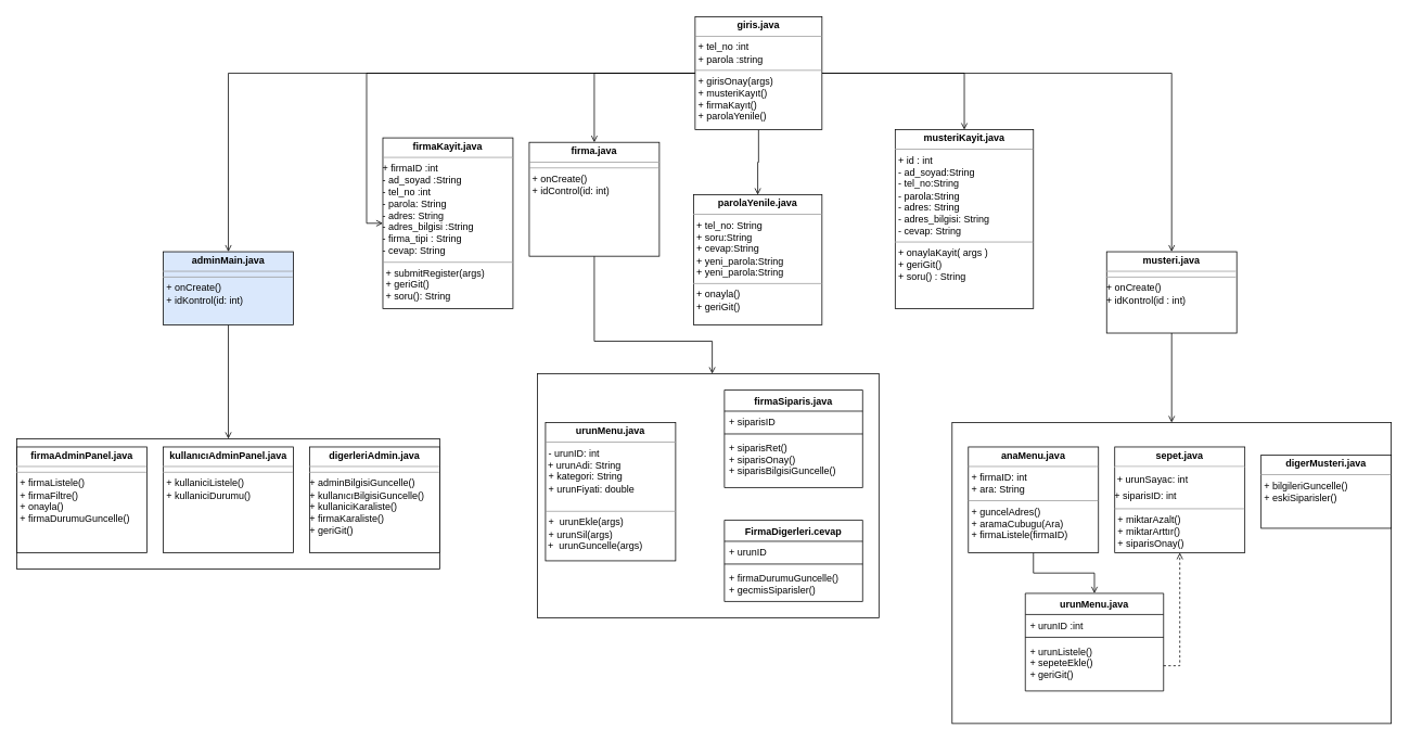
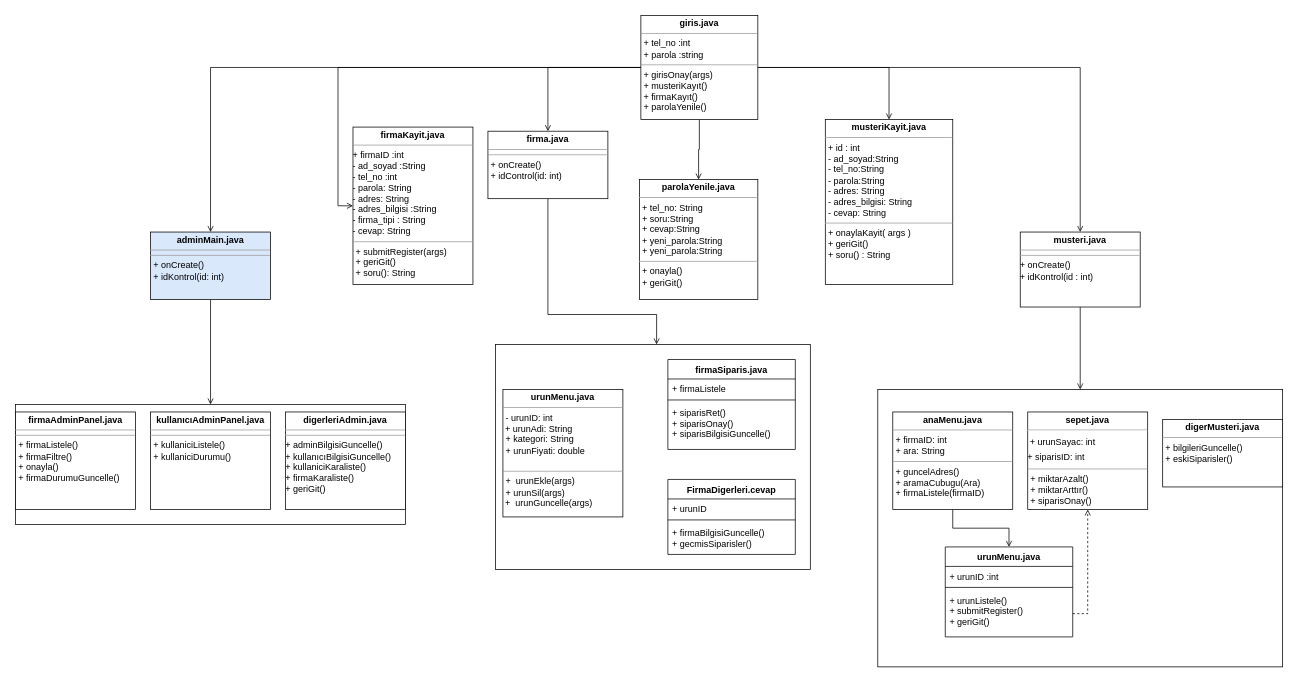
- <mxCell id="10" value="&lt;p style=&quot;margin: 0px ; margin-top: 4px ; text-align: center&quot;&gt;&lt;b&gt;firma.java&lt;/b&gt;&lt;/p&gt;&lt;hr size=&quot;1&quot;&gt;&lt;hr size=&quot;1&quot;&gt;&lt;p style=&quot;margin: 0px ; margin-left: 4px&quot;&gt;+ onCreate()&lt;/p&gt;&lt;p style=&quot;margin: 0px ; margin-left: 4px&quot;&gt;+ idControl(id: int)&lt;br&gt;&lt;/p&gt;" style="verticalAlign=top;align=left;overflow=fill;fontSize=12;fontFamily=Helvetica;html=1;" vertex="1" parent="1"><mxGeometry x="650" y="174.5" width="160" height="140" as="geometry" /></mxCell>
+ <mxCell id="10" value="&lt;p style=&quot;margin: 0px ; margin-top: 4px ; text-align: center&quot;&gt;&lt;b&gt;firma.java&lt;/b&gt;&lt;/p&gt;&lt;hr size=&quot;1&quot;&gt;&lt;hr size=&quot;1&quot;&gt;&lt;p style=&quot;margin: 0px ; margin-left: 4px&quot;&gt;+ onCreate()&lt;/p&gt;&lt;p style=&quot;margin: 0px ; margin-left: 4px&quot;&gt;+ idControl(id: int)&lt;br&gt;&lt;/p&gt;" style="verticalAlign=top;align=left;overflow=fill;fontSize=12;fontFamily=Helvetica;html=1;" vertex="1" parent="1"><mxGeometry x="650" y="174.5" width="160" height="90" as="geometry" /></mxCell>
- <mxCell id="39" value="+ siparisID" style="text;strokeColor=none;fillColor=none;align=left;verticalAlign=top;spacingLeft=4;spacingRight=4;overflow=hidden;rotatable=0;points=[[0,0.5],[1,0.5]];portConstraint=eastwest;" vertex="1" parent="38"><mxGeometry y="26" width="170" height="24" as="geometry" /></mxCell>
+ <mxCell id="39" value="+ firmaListele" style="text;strokeColor=none;fillColor=none;align=left;verticalAlign=top;spacingLeft=4;spacingRight=4;overflow=hidden;rotatable=0;points=[[0,0.5],[1,0.5]];portConstraint=eastwest;" vertex="1" parent="38"><mxGeometry y="26" width="170" height="24" as="geometry" /></mxCell>
- <mxCell id="37" value="+ firmaDurumuGuncelle()&#10;+ gecmisSiparisler()&#10;" style="text;strokeColor=none;fillColor=none;align=left;verticalAlign=top;spacingLeft=4;spacingRight=4;overflow=hidden;rotatable=0;points=[[0,0.5],[1,0.5]];portConstraint=eastwest;dashed=1;" vertex="1" parent="34"><mxGeometry y="58" width="170" height="42" as="geometry" /></mxCell>
+ <mxCell id="37" value="+ firmaBilgisiGuncelle()&#10;+ gecmisSiparisler()&#10;" style="text;strokeColor=none;fillColor=none;align=left;verticalAlign=top;spacingLeft=4;spacingRight=4;overflow=hidden;rotatable=0;points=[[0,0.5],[1,0.5]];portConstraint=eastwest;dashed=1;" vertex="1" parent="34"><mxGeometry y="58" width="170" height="42" as="geometry" /></mxCell>
- <mxCell id="32" value="+ urunListele()&#10;+ sepeteEkle()&#10;+ geriGit()&#10;" style="text;strokeColor=none;fillColor=none;align=left;verticalAlign=top;spacingLeft=4;spacingRight=4;overflow=hidden;rotatable=0;points=[[0,0.5],[1,0.5]];portConstraint=eastwest;dashed=1;" vertex="1" parent="29"><mxGeometry y="58" width="170" height="62" as="geometry" /></mxCell>
+ <mxCell id="32" value="+ urunListele()&#10;+ submitRegister()&#10;+ geriGit()&#10;" style="text;strokeColor=none;fillColor=none;align=left;verticalAlign=top;spacingLeft=4;spacingRight=4;overflow=hidden;rotatable=0;points=[[0,0.5],[1,0.5]];portConstraint=eastwest;dashed=1;" vertex="1" parent="29"><mxGeometry y="58" width="170" height="62" as="geometry" /></mxCell>
